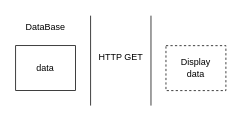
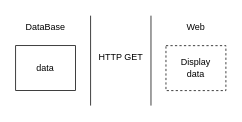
+ <mxCell id="3" value="Web" style="text;html=1;strokeColor=none;fillColor=none;align=center;verticalAlign=middle;whiteSpace=wrap;rounded=0;" vertex="1" parent="1"><mxGeometry x="231" y="20" width="60" height="30" as="geometry" /></mxCell>
